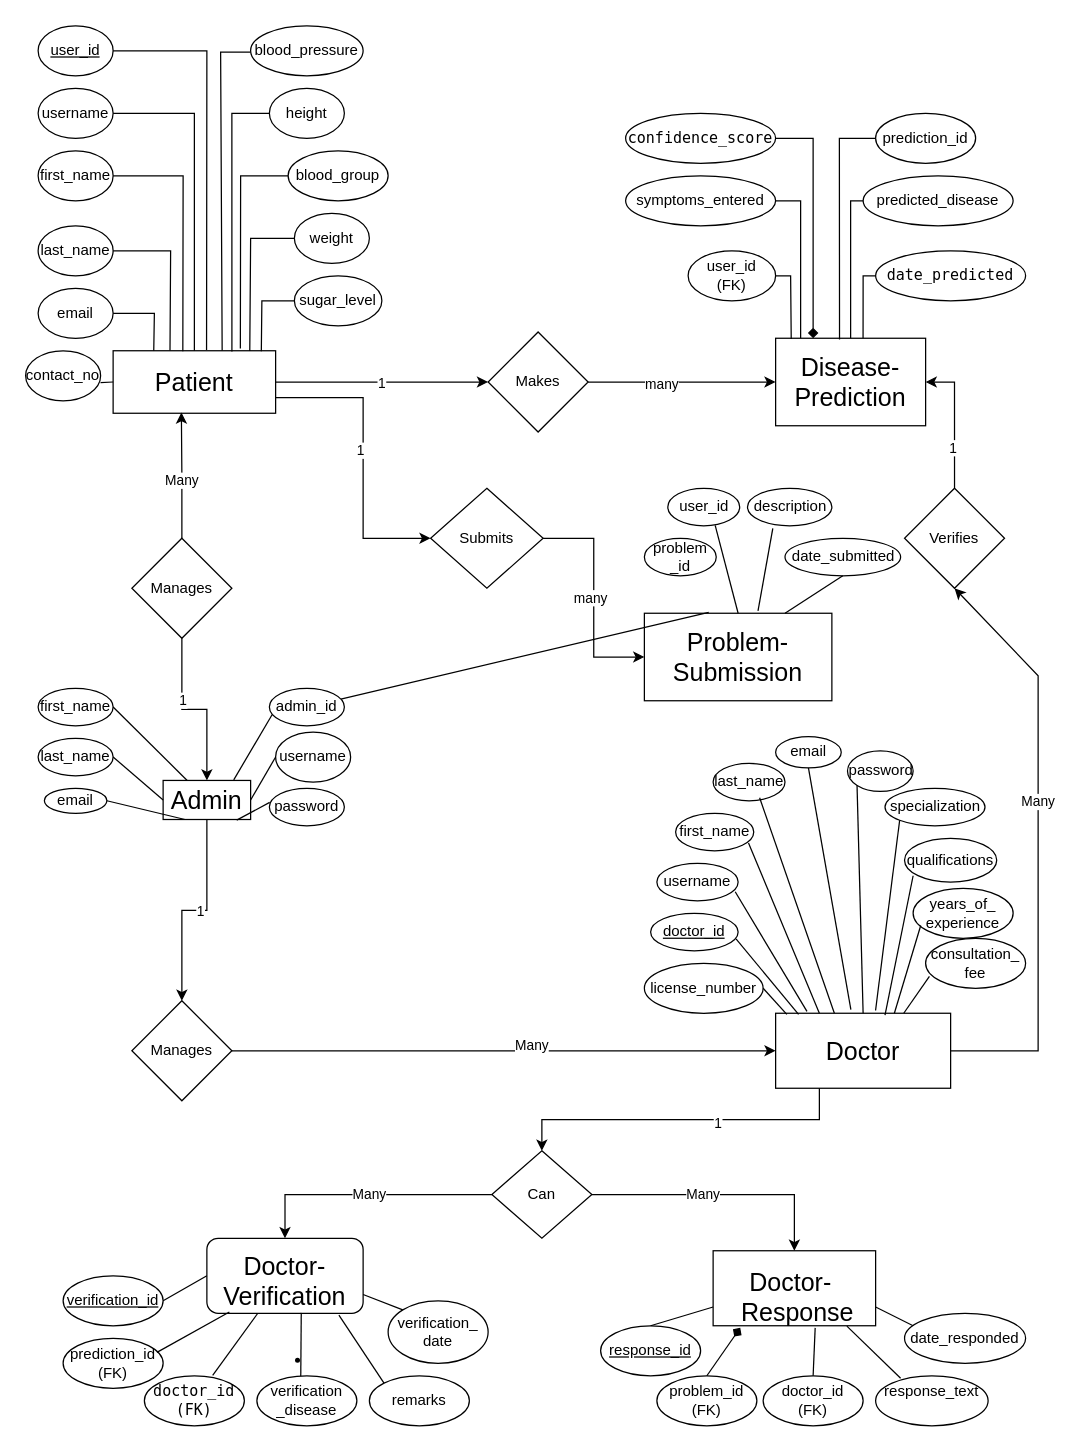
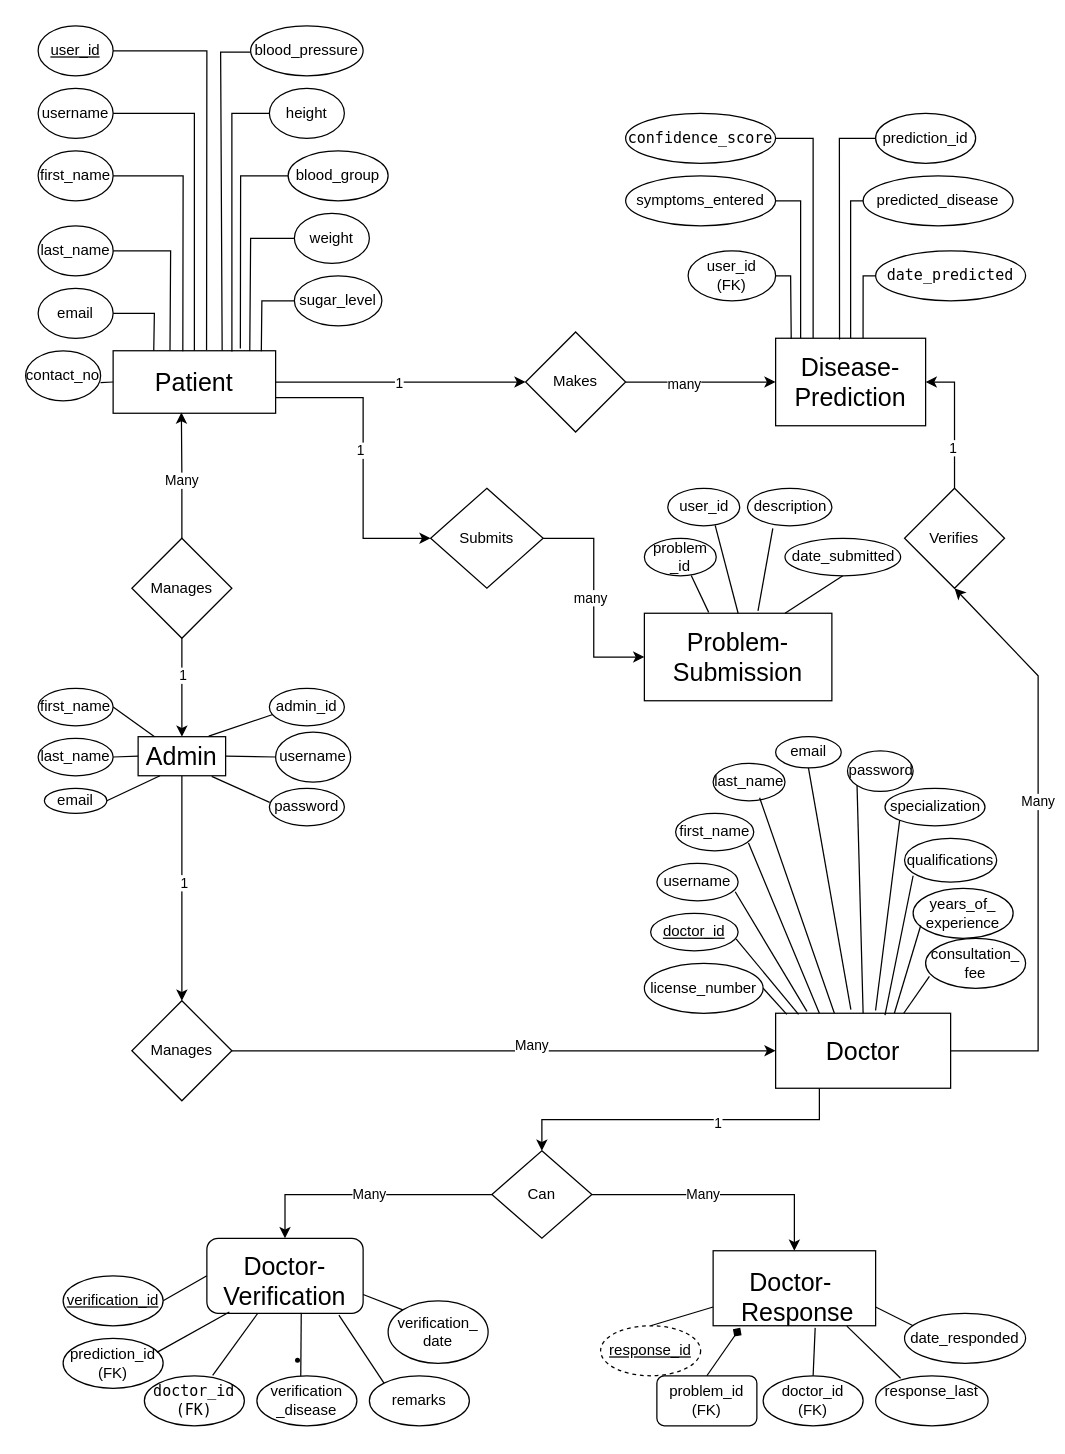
- <mxCell id="51" value="" style="endArrow=diamond;html=1;rounded=0;exitX=1;exitY=0.5;exitDx=0;exitDy=0;entryX=0.25;entryY=0;entryDx=0;entryDy=0;" edge="1" parent="1" source="47" target="3"><mxGeometry width="50" height="50" relative="1" as="geometry"><mxPoint x="620" y="160" as="sourcePoint" /><mxPoint x="670" y="110" as="targetPoint" /><Array as="points"><mxPoint x="650" y="110" /></Array></mxGeometry></mxCell>
+ <mxCell id="51" value="" style="endArrow=none;html=1;rounded=0;exitX=1;exitY=0.5;exitDx=0;exitDy=0;entryX=0.25;entryY=0;entryDx=0;entryDy=0;" edge="1" parent="1" source="47" target="3"><mxGeometry width="50" height="50" relative="1" as="geometry"><mxPoint x="620" y="160" as="sourcePoint" /><mxPoint x="670" y="110" as="targetPoint" /><Array as="points"><mxPoint x="650" y="110" /></Array></mxGeometry></mxCell>
- <mxCell id="37" value="Makes" style="rhombus;whiteSpace=wrap;html=1;" vertex="1" parent="1"><mxGeometry x="390" y="265" width="80" height="80" as="geometry" /></mxCell>
+ <mxCell id="37" value="Makes" style="rhombus;whiteSpace=wrap;html=1;" vertex="1" parent="1"><mxGeometry x="420" y="265" width="80" height="80" as="geometry" /></mxCell>
- <mxCell id="92" value="" style="endArrow=none;html=1;rounded=0;exitX=0.343;exitY=-0.01;exitDx=0;exitDy=0;exitPerimeter=0;" edge="1" parent="1" source="8" target="127"><mxGeometry width="50" height="50" relative="1" as="geometry"><mxPoint x="600" y="510" as="sourcePoint" /><mxPoint x="650" y="460" as="targetPoint" /></mxGeometry></mxCell>
+ <mxCell id="92" value="" style="endArrow=none;html=1;rounded=0;entryX=0.652;entryY=0.991;entryDx=0;entryDy=0;entryPerimeter=0;exitX=0.343;exitY=-0.01;exitDx=0;exitDy=0;exitPerimeter=0;" edge="1" parent="1" source="8" target="88"><mxGeometry width="50" height="50" relative="1" as="geometry"><mxPoint x="600" y="510" as="sourcePoint" /><mxPoint x="650" y="460" as="targetPoint" /></mxGeometry></mxCell>
- <mxCell id="7" value="&lt;font style=&quot;font-size: 20px;&quot;&gt;Admin&lt;/font&gt;" style="rounded=0;whiteSpace=wrap;html=1;" vertex="1" parent="1"><mxGeometry x="130" y="623.75" width="70" height="31.25" as="geometry" /></mxCell>
+ <mxCell id="7" value="&lt;font style=&quot;font-size: 20px;&quot;&gt;Admin&lt;/font&gt;" style="rounded=0;whiteSpace=wrap;html=1;" vertex="1" parent="1"><mxGeometry x="110" y="588.75" width="70" height="31.25" as="geometry" /></mxCell>
- <mxCell id="108" value="&lt;u&gt;response_id&lt;/u&gt;" style="ellipse;whiteSpace=wrap;html=1;" vertex="1" parent="1"><mxGeometry x="480" y="1060" width="80" height="40" as="geometry" /></mxCell>
+ <mxCell id="108" value="&lt;u&gt;response_id&lt;/u&gt;" style="ellipse;whiteSpace=wrap;html=1;dashed=1;" vertex="1" parent="1"><mxGeometry x="480" y="1060" width="80" height="40" as="geometry" /></mxCell>
- <mxCell id="109" value="problem_id&lt;br&gt;(FK)" style="ellipse;whiteSpace=wrap;html=1;" vertex="1" parent="1"><mxGeometry x="525" y="1100" width="80" height="40" as="geometry" /></mxCell>
+ <mxCell id="109" value="problem_id&lt;br&gt;(FK)" style="whiteSpace=wrap;html=1;rounded=1;" vertex="1" parent="1"><mxGeometry x="525" y="1100" width="80" height="40" as="geometry" /></mxCell>
- <mxCell id="111" value="response_text&lt;div&gt;&lt;br/&gt;&lt;/div&gt;" style="ellipse;whiteSpace=wrap;html=1;" vertex="1" parent="1"><mxGeometry x="700" y="1100" width="90" height="40" as="geometry" /></mxCell>
+ <mxCell id="111" value="response_last&lt;div&gt;&lt;br/&gt;&lt;/div&gt;" style="ellipse;whiteSpace=wrap;html=1;" vertex="1" parent="1"><mxGeometry x="700" y="1100" width="90" height="40" as="geometry" /></mxCell>
